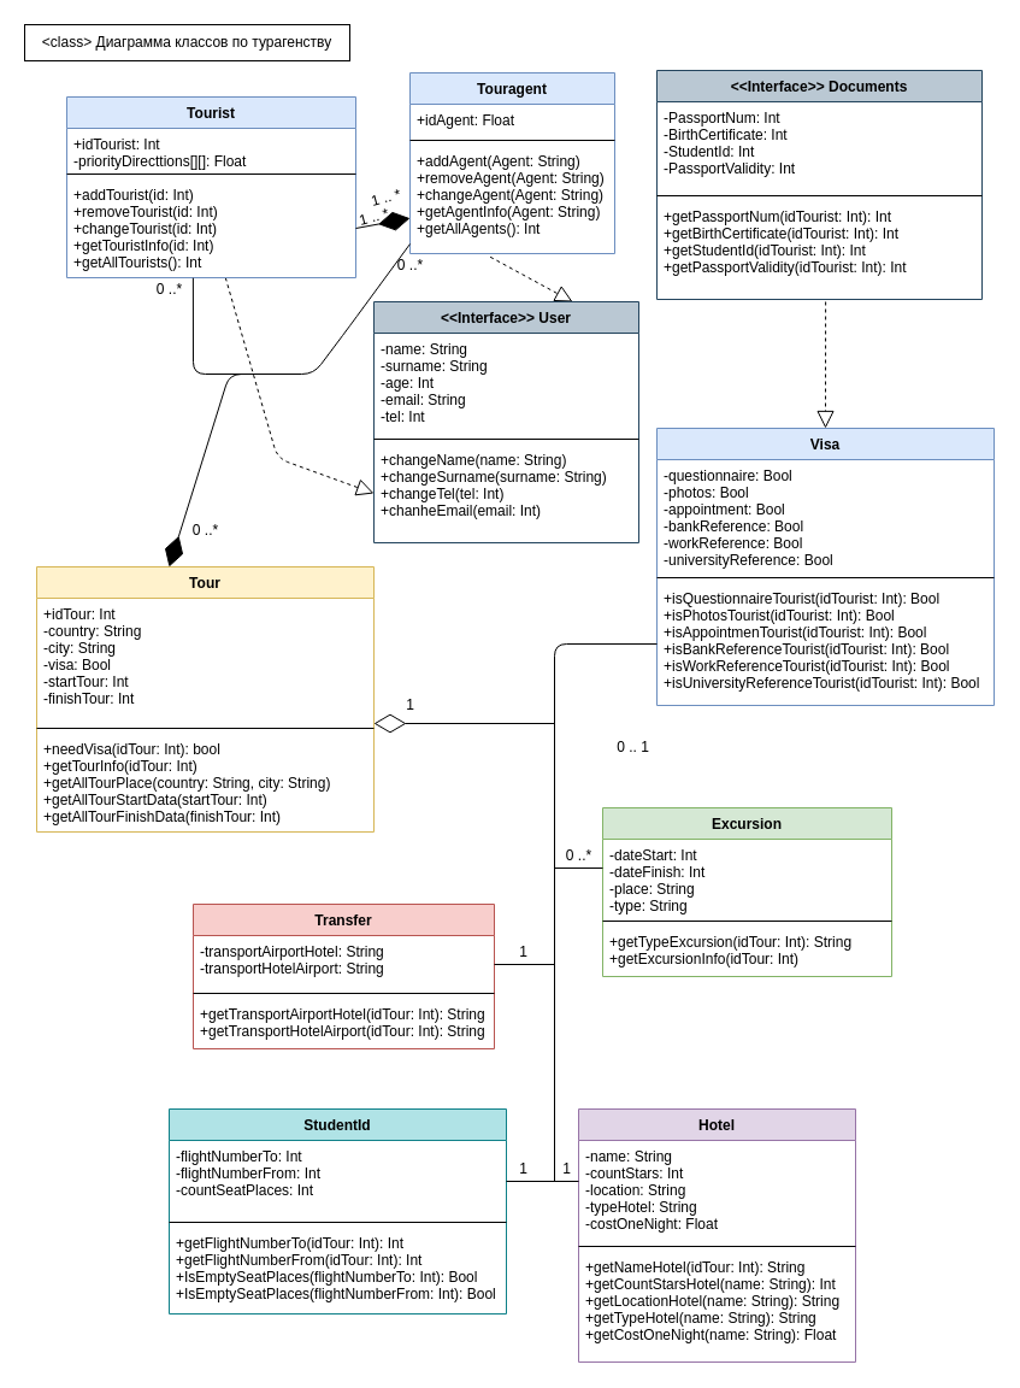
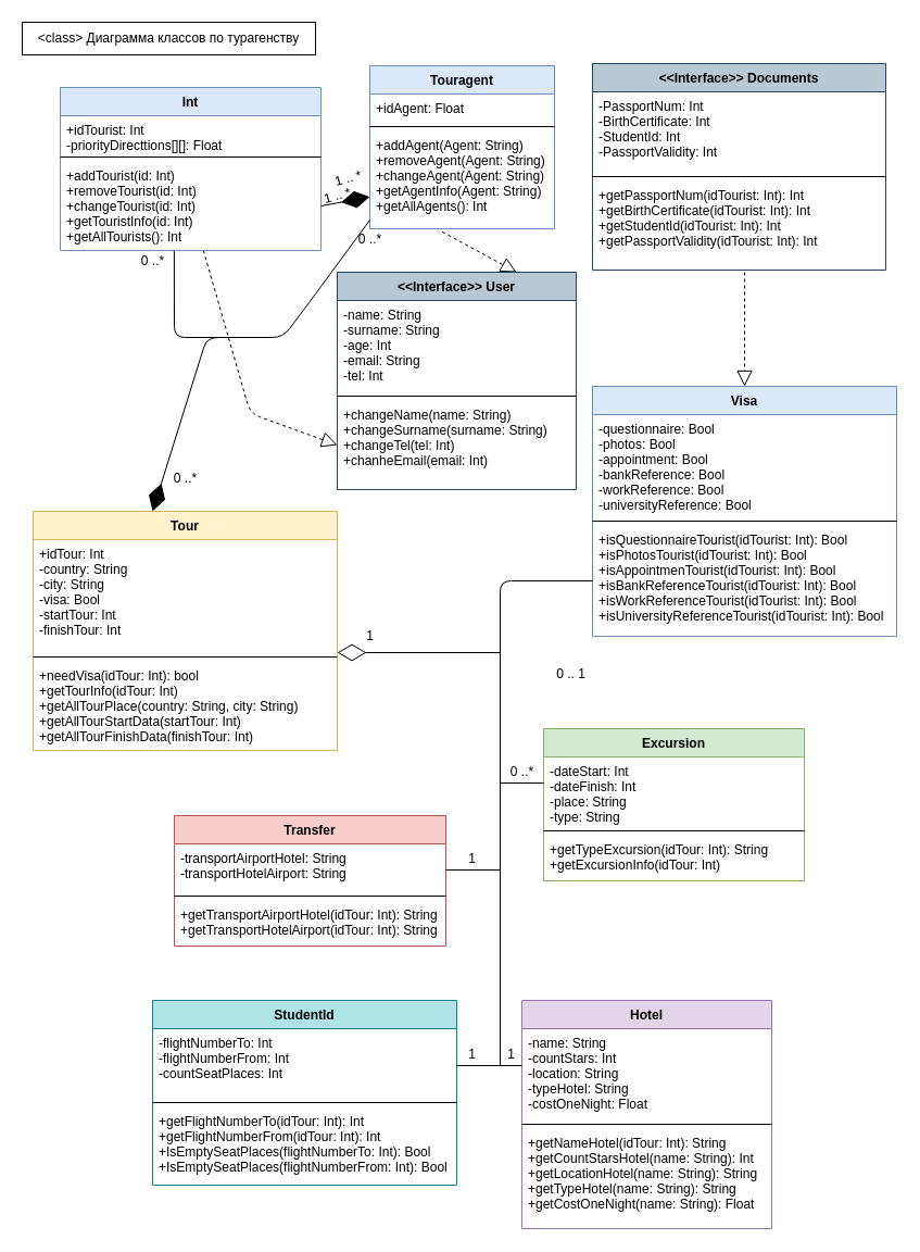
- <mxCell id="5" value="Tourist" style="swimlane;fontStyle=1;align=center;verticalAlign=top;childLayout=stackLayout;horizontal=1;startSize=26;horizontalStack=0;resizeParent=1;resizeParentMax=0;resizeLast=0;collapsible=1;marginBottom=0;fillColor=#dae8fc;strokeColor=#6c8ebf;" vertex="1" parent="1"><mxGeometry x="55" y="80" width="240" height="150" as="geometry" /></mxCell>
+ <mxCell id="5" value="Int" style="swimlane;fontStyle=1;align=center;verticalAlign=top;childLayout=stackLayout;horizontal=1;startSize=26;horizontalStack=0;resizeParent=1;resizeParentMax=0;resizeLast=0;collapsible=1;marginBottom=0;fillColor=#dae8fc;strokeColor=#6c8ebf;" vertex="1" parent="1"><mxGeometry x="55" y="80" width="240" height="150" as="geometry" /></mxCell>
